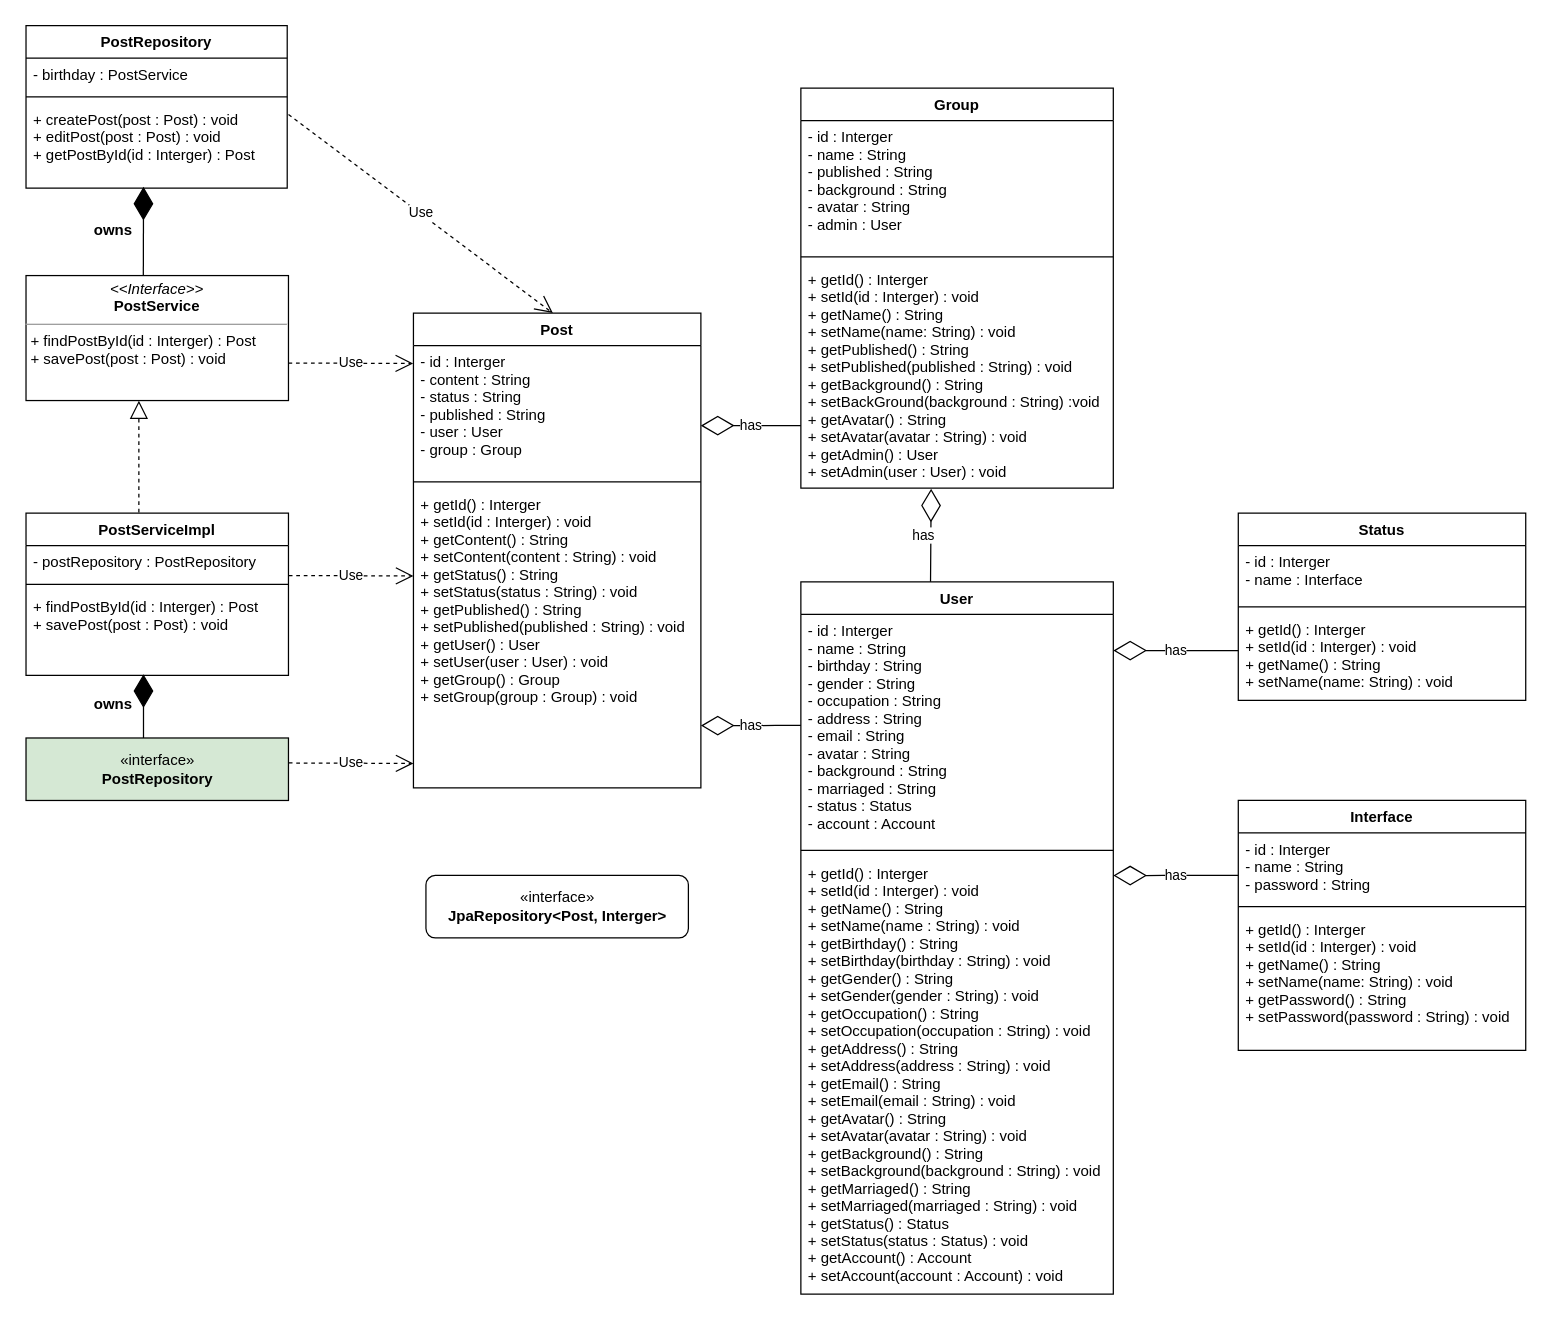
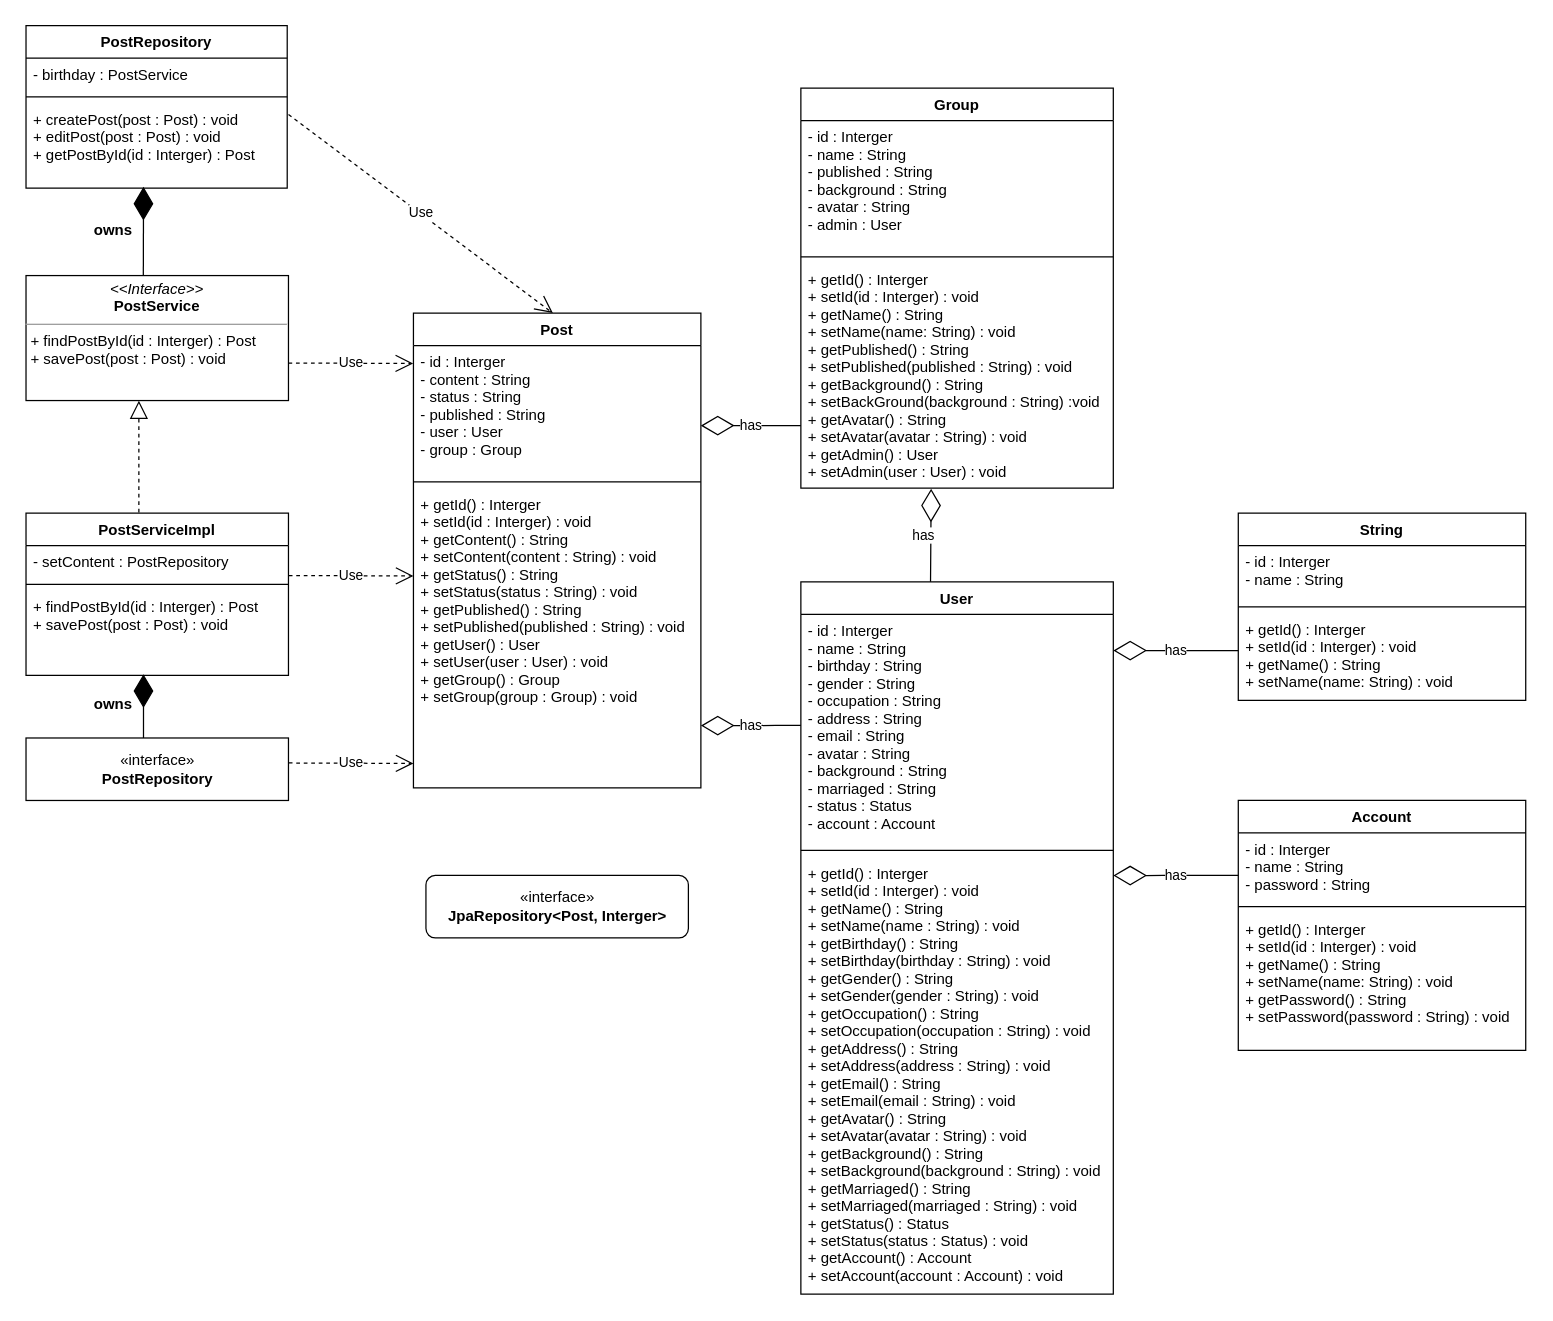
- <mxCell id="33" value="Status" style="swimlane;fontStyle=1;align=center;verticalAlign=top;childLayout=stackLayout;horizontal=1;startSize=26;horizontalStack=0;resizeParent=1;resizeLast=0;collapsible=1;marginBottom=0;rounded=0;shadow=0;strokeWidth=1;" vertex="1" parent="1"><mxGeometry x="990" y="410" width="230" height="150" as="geometry"><mxRectangle x="550" y="140" width="160" height="26" as="alternateBounds" /></mxGeometry></mxCell>
+ <mxCell id="33" value="String" style="swimlane;fontStyle=1;align=center;verticalAlign=top;childLayout=stackLayout;horizontal=1;startSize=26;horizontalStack=0;resizeParent=1;resizeLast=0;collapsible=1;marginBottom=0;rounded=0;shadow=0;strokeWidth=1;" vertex="1" parent="1"><mxGeometry x="990" y="410" width="230" height="150" as="geometry"><mxRectangle x="550" y="140" width="160" height="26" as="alternateBounds" /></mxGeometry></mxCell>
- <mxCell id="7" value="- postRepository : PostRepository" style="text;align=left;verticalAlign=top;spacingLeft=4;spacingRight=4;overflow=hidden;rotatable=0;points=[[0,0.5],[1,0.5]];portConstraint=eastwest;rounded=0;shadow=0;html=0;" vertex="1" parent="6"><mxGeometry y="26" width="210" height="26" as="geometry" /></mxCell>
+ <mxCell id="7" value="- setContent : PostRepository" style="text;align=left;verticalAlign=top;spacingLeft=4;spacingRight=4;overflow=hidden;rotatable=0;points=[[0,0.5],[1,0.5]];portConstraint=eastwest;rounded=0;shadow=0;html=0;" vertex="1" parent="6"><mxGeometry y="26" width="210" height="26" as="geometry" /></mxCell>
- <mxCell id="34" value="- id : Interger&#10;- name : Interface" style="text;align=left;verticalAlign=top;spacingLeft=4;spacingRight=4;overflow=hidden;rotatable=0;points=[[0,0.5],[1,0.5]];portConstraint=eastwest;rounded=0;shadow=0;html=0;" vertex="1" parent="33"><mxGeometry y="26" width="230" height="44" as="geometry" /></mxCell>
+ <mxCell id="34" value="- id : Interger&#10;- name : String" style="text;align=left;verticalAlign=top;spacingLeft=4;spacingRight=4;overflow=hidden;rotatable=0;points=[[0,0.5],[1,0.5]];portConstraint=eastwest;rounded=0;shadow=0;html=0;" vertex="1" parent="33"><mxGeometry y="26" width="230" height="44" as="geometry" /></mxCell>
- <mxCell id="15" value="«interface»&lt;br&gt;&lt;b&gt;PostRepository&lt;/b&gt;" style="html=1;strokeWidth=1;fillColor=#d5e8d4;" vertex="1" parent="1"><mxGeometry x="20" y="590" width="210" height="50" as="geometry" /></mxCell>
+ <mxCell id="15" value="«interface»&lt;br&gt;&lt;b&gt;PostRepository&lt;/b&gt;" style="html=1;strokeWidth=1;" vertex="1" parent="1"><mxGeometry x="20" y="590" width="210" height="50" as="geometry" /></mxCell>
- <mxCell id="37" value="Interface" style="swimlane;fontStyle=1;align=center;verticalAlign=top;childLayout=stackLayout;horizontal=1;startSize=26;horizontalStack=0;resizeParent=1;resizeLast=0;collapsible=1;marginBottom=0;rounded=0;shadow=0;strokeWidth=1;" vertex="1" parent="1"><mxGeometry x="990" y="640" width="230" height="200" as="geometry"><mxRectangle x="550" y="140" width="160" height="26" as="alternateBounds" /></mxGeometry></mxCell>
+ <mxCell id="37" value="Account" style="swimlane;fontStyle=1;align=center;verticalAlign=top;childLayout=stackLayout;horizontal=1;startSize=26;horizontalStack=0;resizeParent=1;resizeLast=0;collapsible=1;marginBottom=0;rounded=0;shadow=0;strokeWidth=1;" vertex="1" parent="1"><mxGeometry x="990" y="640" width="230" height="200" as="geometry"><mxRectangle x="550" y="140" width="160" height="26" as="alternateBounds" /></mxGeometry></mxCell>
